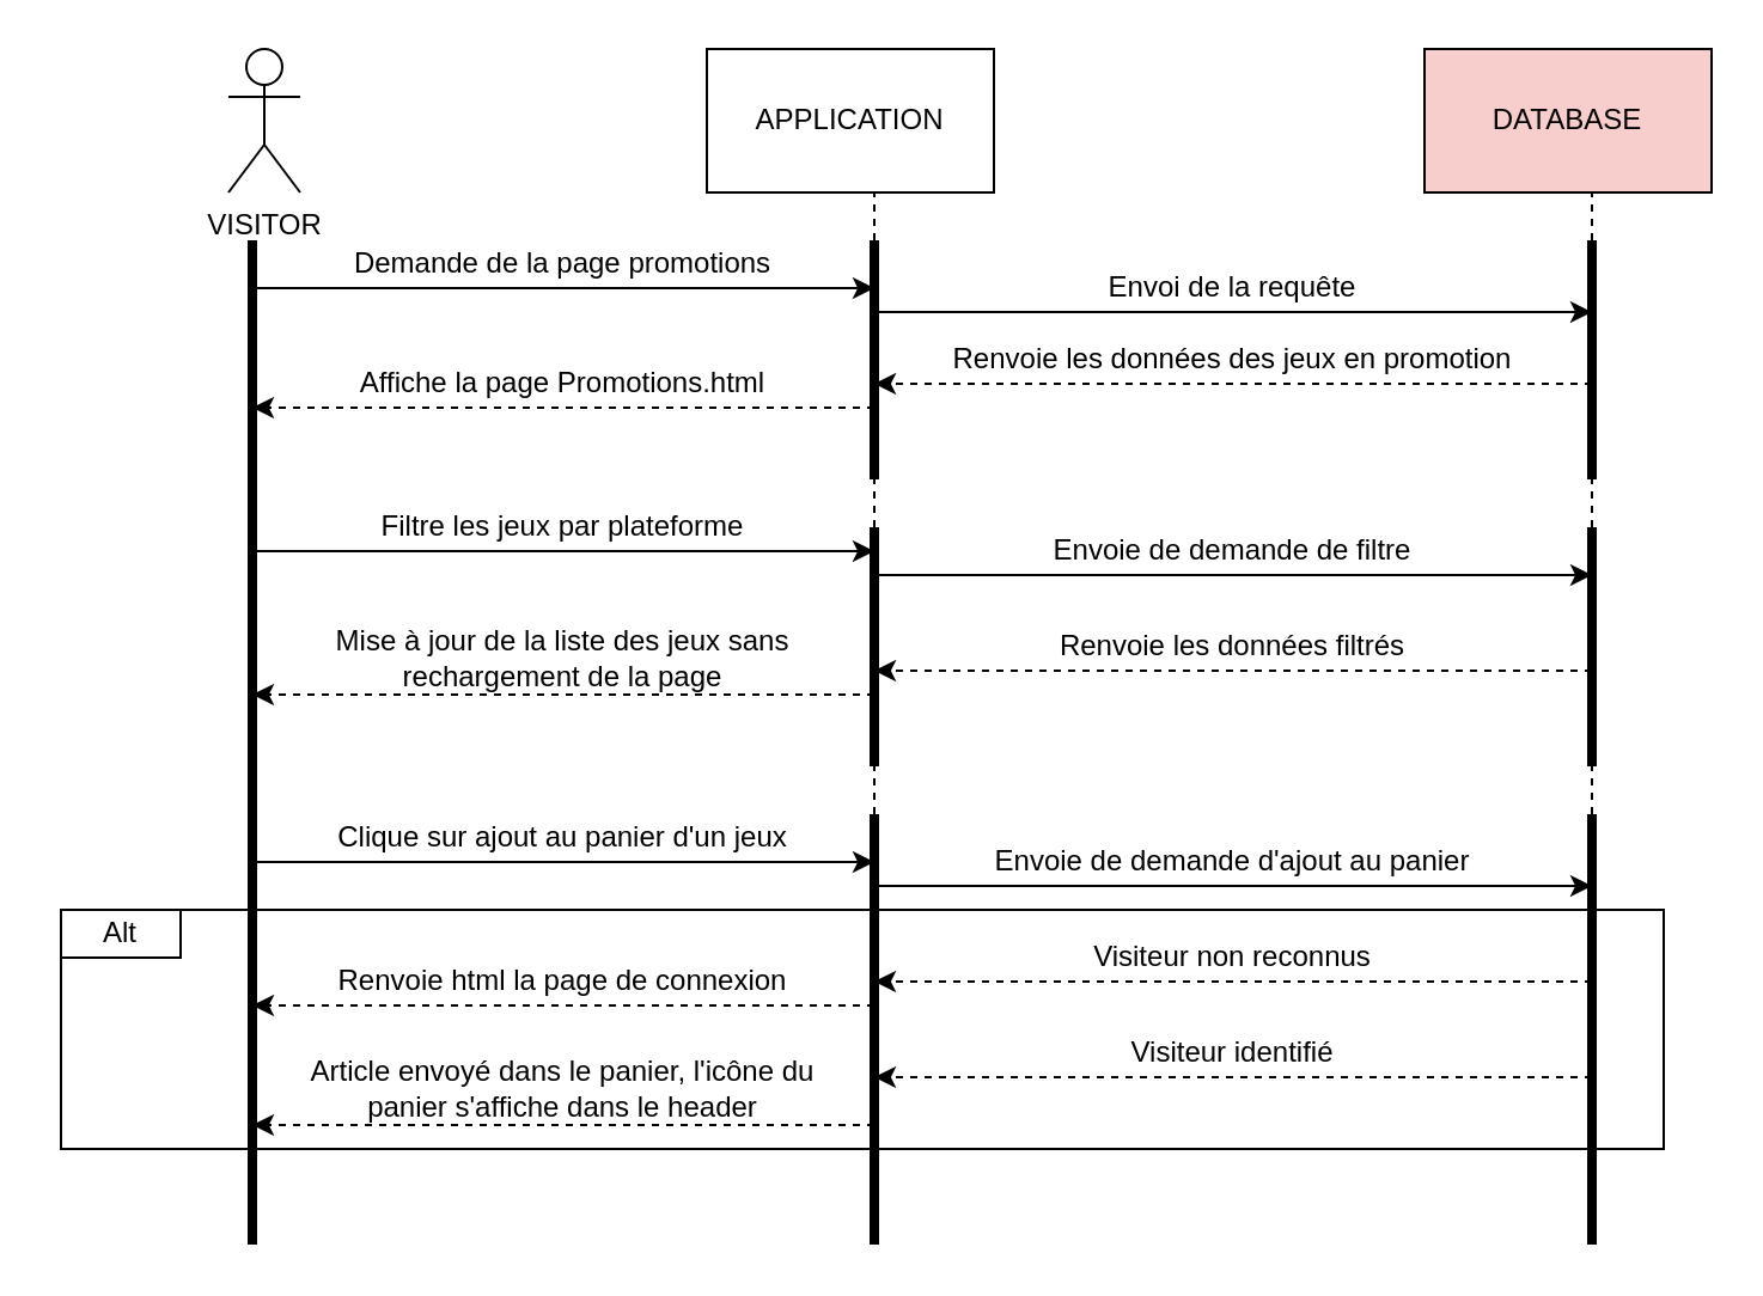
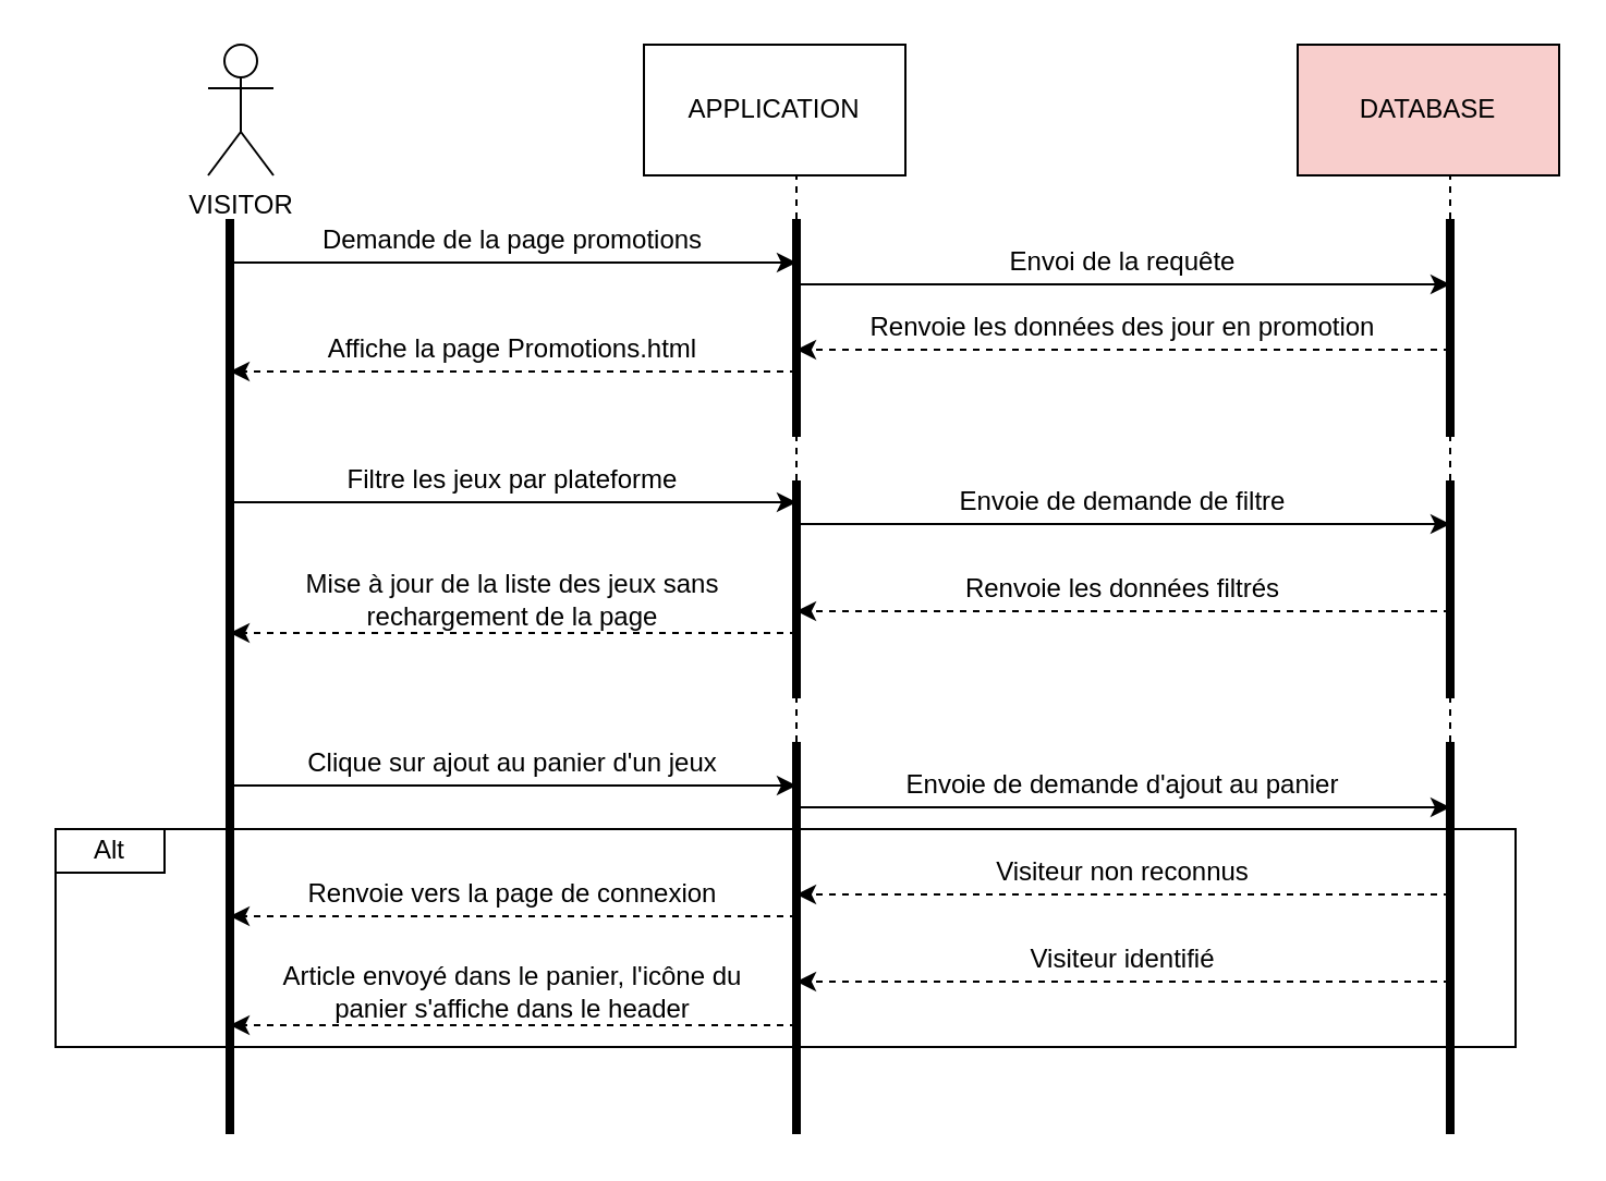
- <mxCell id="13" value="Renvoie les données des jeux en promotion" style="text;html=1;align=center;verticalAlign=middle;whiteSpace=wrap;rounded=0;" parent="1" vertex="1"><mxGeometry x="395" y="140" width="240" height="20" as="geometry" /></mxCell>
+ <mxCell id="13" value="Renvoie les données des jour en promotion" style="text;html=1;align=center;verticalAlign=middle;whiteSpace=wrap;rounded=0;" parent="1" vertex="1"><mxGeometry x="395" y="140" width="240" height="20" as="geometry" /></mxCell>
- <mxCell id="44" value="Renvoie html la page de connexion" style="text;html=1;align=center;verticalAlign=middle;whiteSpace=wrap;rounded=0;" parent="1" vertex="1"><mxGeometry x="115" y="400" width="240" height="20" as="geometry" /></mxCell>
+ <mxCell id="44" value="Renvoie vers la page de connexion" style="text;html=1;align=center;verticalAlign=middle;whiteSpace=wrap;rounded=0;" parent="1" vertex="1"><mxGeometry x="115" y="400" width="240" height="20" as="geometry" /></mxCell>
